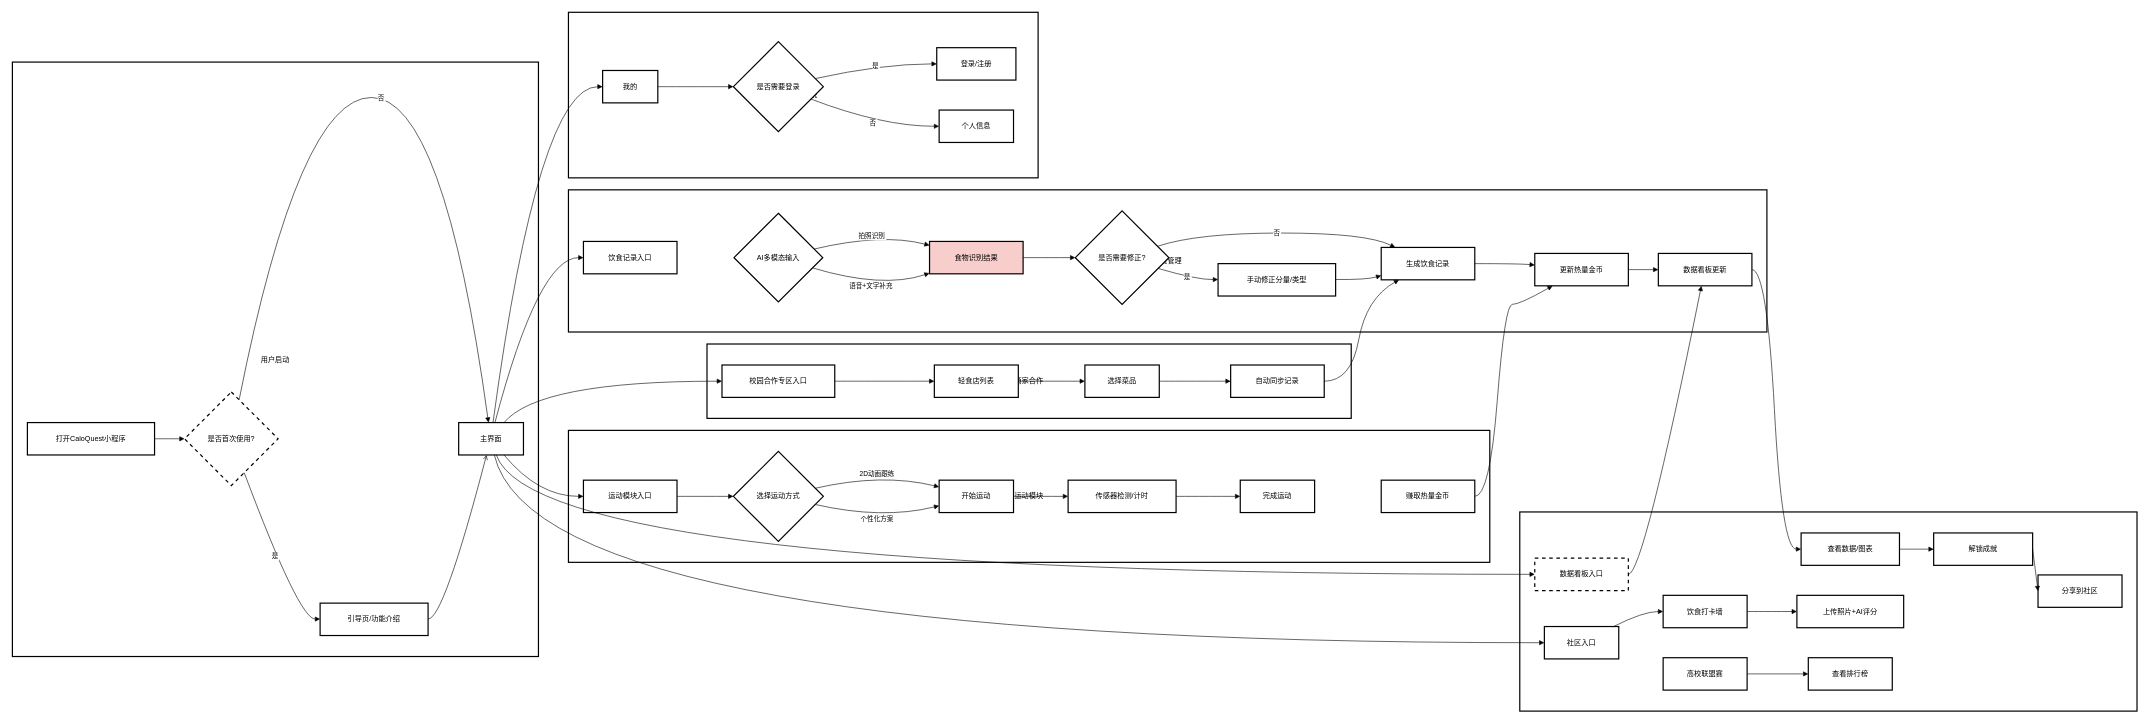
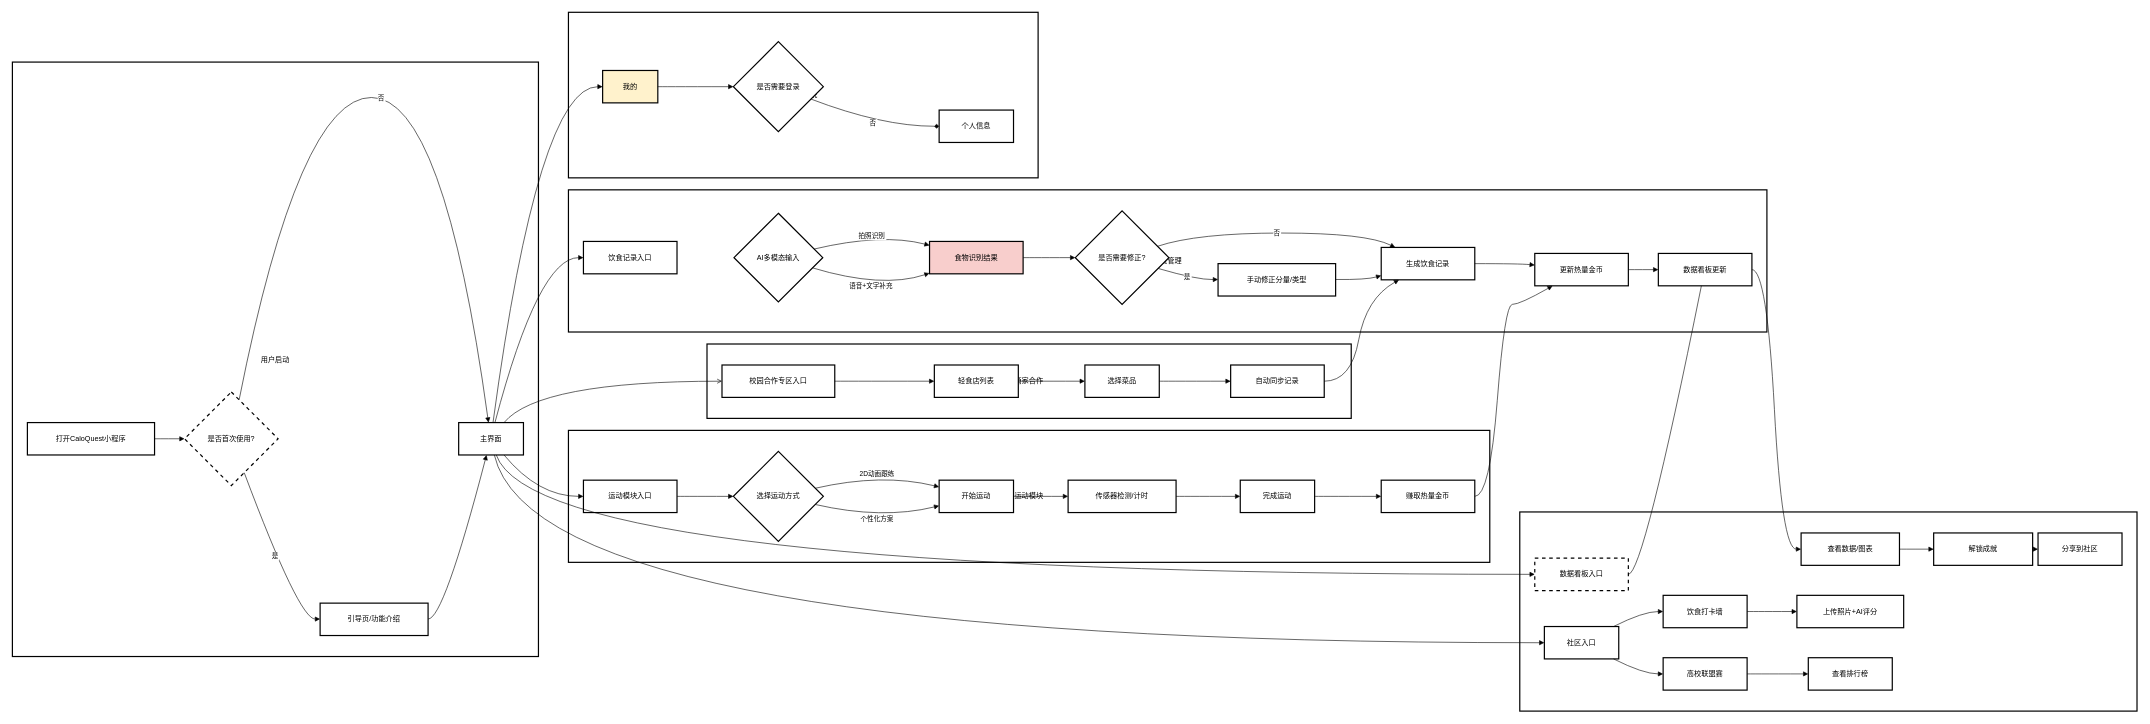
- <mxCell id="41" value="登录/注册" style="whiteSpace=wrap;strokeWidth=2;" vertex="1" parent="1"><mxGeometry x="1561" y="79" width="132" height="54" as="geometry" /></mxCell>
- <mxCell id="81" value="是" style="curved=1;startArrow=none;endArrow=block;exitX=1;exitY=0.39;entryX=0;entryY=0.5;rounded=0;" edge="1" parent="1" source="40" target="41"><mxGeometry relative="1" as="geometry"><Array as="points"><mxPoint x="1470" y="106" /></Array></mxGeometry></mxCell>
- <mxCell id="39" value="我的" style="whiteSpace=wrap;strokeWidth=2;" vertex="1" parent="1"><mxGeometry x="1004" y="117" width="92" height="54" as="geometry" /></mxCell>
+ <mxCell id="39" value="我的" style="whiteSpace=wrap;strokeWidth=2;fillColor=#fff2cc;" vertex="1" parent="1"><mxGeometry x="1004" y="117" width="92" height="54" as="geometry" /></mxCell>
- <mxCell id="82" value="否" style="curved=1;startArrow=none;endArrow=block;exitX=1;exitY=0.69;entryX=0;entryY=0.5;rounded=0;" edge="1" parent="1" source="40" target="42"><mxGeometry relative="1" as="geometry"><Array as="points"><mxPoint x="1470" y="210" /></Array></mxGeometry></mxCell>
+ <mxCell id="82" value="否" style="curved=1;startArrow=none;endArrow=diamond;exitX=1;exitY=0.69;entryX=0;entryY=0.5;rounded=0;" edge="1" parent="1" source="40" target="42"><mxGeometry relative="1" as="geometry"><Array as="points"><mxPoint x="1470" y="210" /></Array></mxGeometry></mxCell>
- <mxCell id="70" value="" style="curved=1;startArrow=none;endArrow=block;exitX=1;exitY=0.5;entryX=0.46;entryY=1;rounded=0;" edge="1" parent="1" source="30" target="19"><mxGeometry relative="1" as="geometry"><Array as="points"><mxPoint x="2739" y="957" /></Array></mxGeometry></mxCell>
+ <mxCell id="70" value="" style="curved=1;startArrow=none;endArrow=none;exitX=1;exitY=0.5;entryX=0.46;entryY=1;rounded=0;" edge="1" parent="1" source="30" target="19"><mxGeometry relative="1" as="geometry"><Array as="points"><mxPoint x="2739" y="957" /></Array></mxGeometry></mxCell>
- <mxCell id="56" value="" style="curved=1;startArrow=none;endArrow=block;exitX=0.7;exitY=0;entryX=0;entryY=0.5;rounded=0;" edge="1" parent="1" source="11" target="20"><mxGeometry relative="1" as="geometry"><Array as="points"><mxPoint x="897" y="635" /></Array></mxGeometry></mxCell>
+ <mxCell id="56" value="" style="curved=1;startArrow=none;endArrow=open;exitX=0.7;exitY=0;entryX=0;entryY=0.5;rounded=0;" edge="1" parent="1" source="11" target="20"><mxGeometry relative="1" as="geometry"><Array as="points"><mxPoint x="897" y="635" /></Array></mxGeometry></mxCell>
- <mxCell id="46" value="" style="curved=1;startArrow=none;endArrow=open;exitX=1;exitY=0.49;entryX=0.43;entryY=1;rounded=0;" edge="1" parent="1" source="10" target="11"><mxGeometry relative="1" as="geometry"><Array as="points"><mxPoint x="739" y="1032" /></Array></mxGeometry></mxCell>
+ <mxCell id="46" value="" style="curved=1;startArrow=none;endArrow=block;exitX=1;exitY=0.49;entryX=0.43;entryY=1;rounded=0;" edge="1" parent="1" source="10" target="11"><mxGeometry relative="1" as="geometry"><Array as="points"><mxPoint x="739" y="1032" /></Array></mxGeometry></mxCell>
+ <mxCell id="67" value="" style="curved=1;startArrow=none;endArrow=block;exitX=1;exitY=0.5;entryX=0;entryY=0.5;rounded=0;" edge="1" parent="1" source="28" target="29"><mxGeometry relative="1" as="geometry"><Array as="points" /></mxGeometry></mxCell>
- <mxCell id="33" value="分享到社区" style="whiteSpace=wrap;strokeWidth=2;" vertex="1" parent="1"><mxGeometry x="3397" y="958" width="140" height="54" as="geometry" /></mxCell>
+ <mxCell id="33" value="分享到社区" style="whiteSpace=wrap;strokeWidth=2;" vertex="1" parent="1"><mxGeometry x="3397" y="888" width="140" height="54" as="geometry" /></mxCell>
+ <mxCell id="77" value="" style="curved=1;startArrow=none;endArrow=block;exitX=0.93;exitY=1;entryX=0;entryY=0.5;rounded=0;" edge="1" parent="1" source="34" target="37"><mxGeometry relative="1" as="geometry"><Array as="points"><mxPoint x="2739" y="1123" /></Array></mxGeometry></mxCell>
